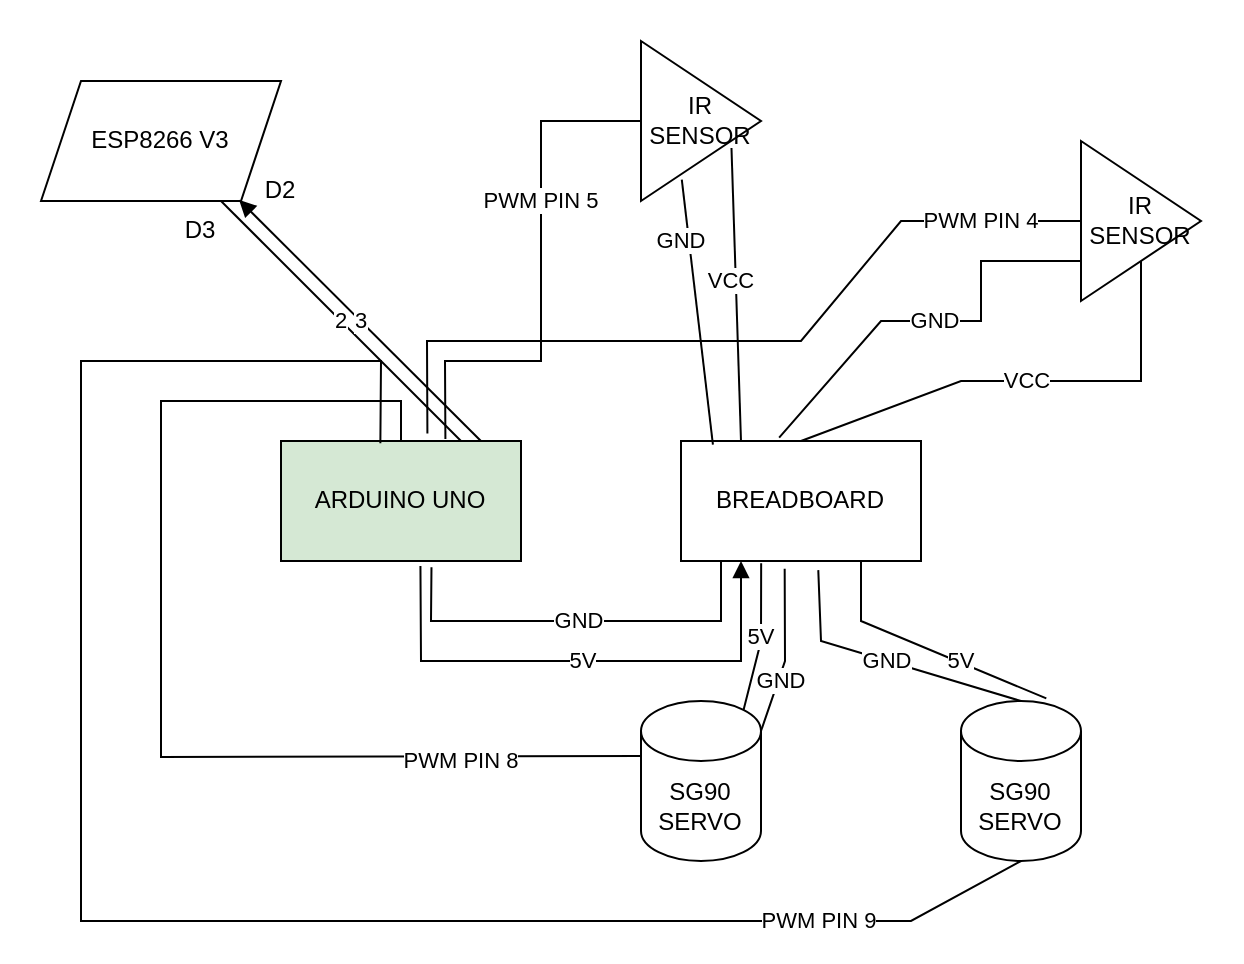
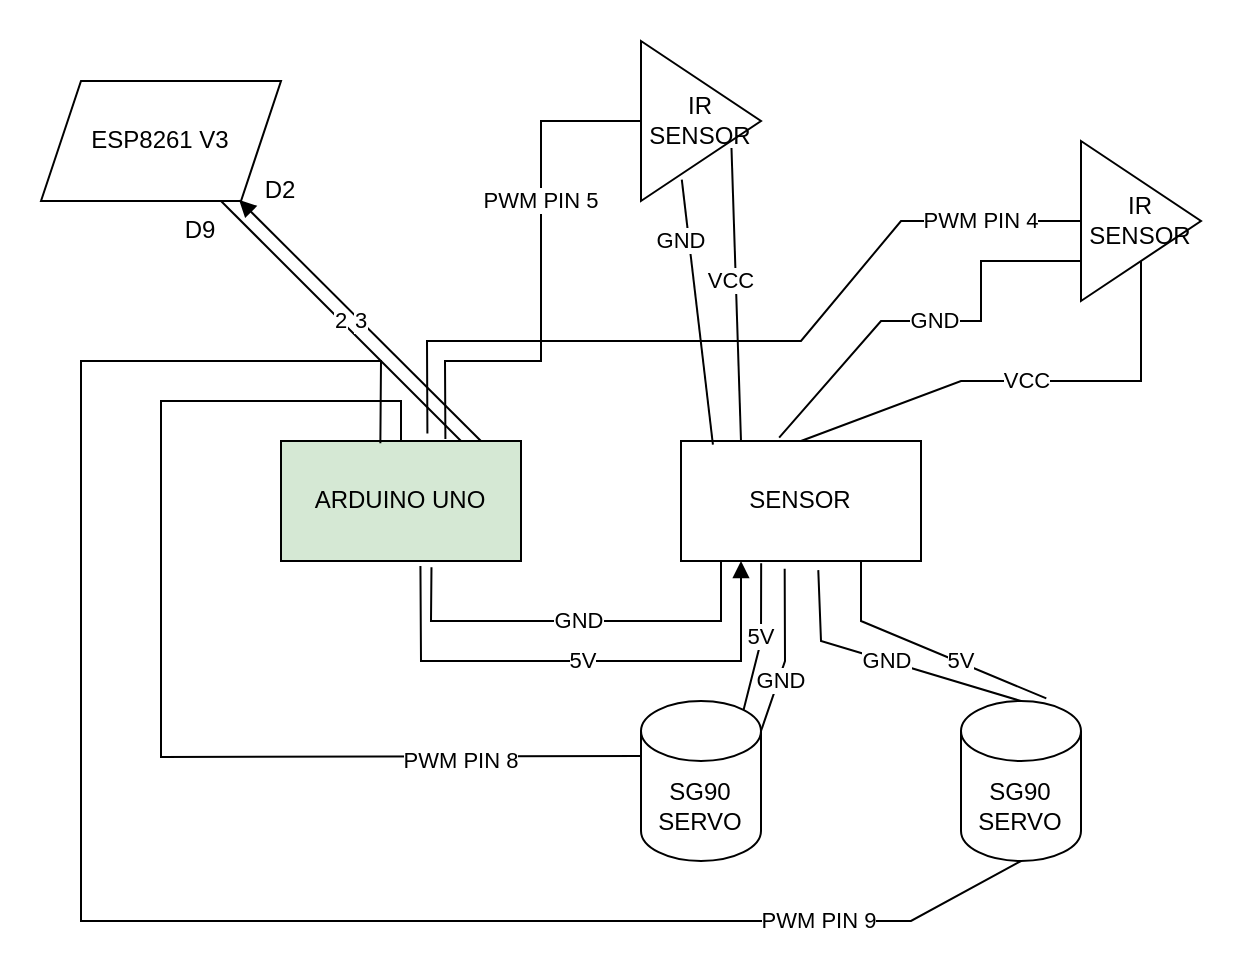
- <mxCell id="8" value="ESP8266 V3" style="shape=parallelogram;perimeter=parallelogramPerimeter;whiteSpace=wrap;html=1;fixedSize=1;" vertex="1" parent="1"><mxGeometry x="20" y="40" width="120" height="60" as="geometry" /></mxCell>
+ <mxCell id="8" value="ESP8261 V3" style="shape=parallelogram;perimeter=parallelogramPerimeter;whiteSpace=wrap;html=1;fixedSize=1;" vertex="1" parent="1"><mxGeometry x="20" y="40" width="120" height="60" as="geometry" /></mxCell>
- <mxCell id="26" value="D3" style="text;html=1;strokeColor=none;fillColor=none;align=center;verticalAlign=middle;whiteSpace=wrap;rounded=0;" vertex="1" parent="1"><mxGeometry x="70" y="100" width="60" height="30" as="geometry" /></mxCell>
+ <mxCell id="26" value="D9" style="text;html=1;strokeColor=none;fillColor=none;align=center;verticalAlign=middle;whiteSpace=wrap;rounded=0;" vertex="1" parent="1"><mxGeometry x="70" y="100" width="60" height="30" as="geometry" /></mxCell>
- <mxCell id="3" value="BREADBOARD" style="rounded=0;whiteSpace=wrap;html=1;" vertex="1" parent="1"><mxGeometry x="340" y="220" width="120" height="60" as="geometry" /></mxCell>
+ <mxCell id="3" value="SENSOR" style="rounded=0;whiteSpace=wrap;html=1;" vertex="1" parent="1"><mxGeometry x="340" y="220" width="120" height="60" as="geometry" /></mxCell>
